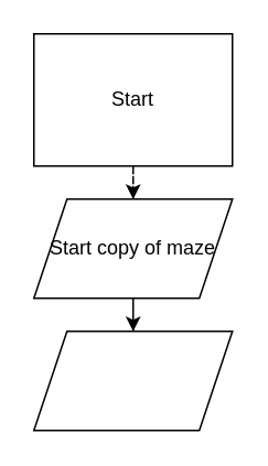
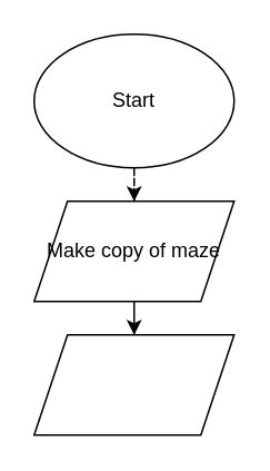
- <mxCell id="3" value="Start" style="whiteSpace=wrap;html=1;rounded=0;" vertex="1" parent="1"><mxGeometry x="20" y="20" width="120" height="80" as="geometry" /></mxCell>
+ <mxCell id="3" value="Start" style="ellipse;whiteSpace=wrap;html=1;" vertex="1" parent="1"><mxGeometry x="20" y="20" width="120" height="80" as="geometry" /></mxCell>
- <mxCell id="5" value="Start copy of maze" style="shape=parallelogram;perimeter=parallelogramPerimeter;whiteSpace=wrap;html=1;fixedSize=1;" vertex="1" parent="1"><mxGeometry x="20" y="120" width="120" height="60" as="geometry" /></mxCell>
+ <mxCell id="5" value="Make copy of maze" style="shape=parallelogram;perimeter=parallelogramPerimeter;whiteSpace=wrap;html=1;fixedSize=1;" vertex="1" parent="1"><mxGeometry x="20" y="120" width="120" height="60" as="geometry" /></mxCell>
